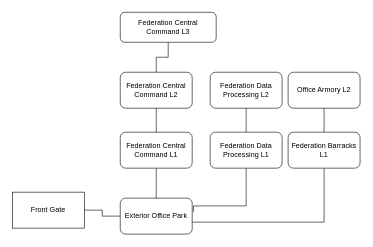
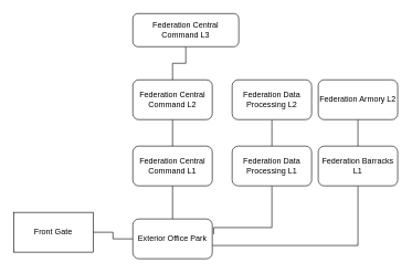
- <mxCell id="18" value="Office Armory L2" style="rounded=1;whiteSpace=wrap;html=1;" parent="1" vertex="1"><mxGeometry x="480" y="120" width="120" height="60" as="geometry" /></mxCell>
+ <mxCell id="18" value="Federation Armory L2" style="rounded=1;whiteSpace=wrap;html=1;" parent="1" vertex="1"><mxGeometry x="480" y="120" width="120" height="60" as="geometry" /></mxCell>
